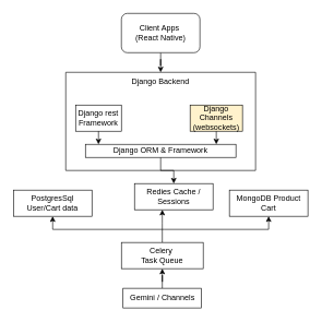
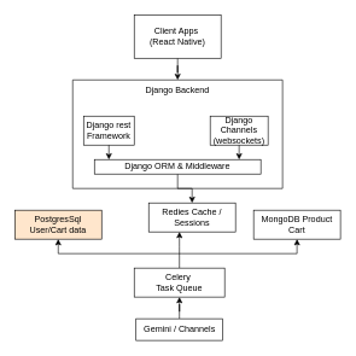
- <mxCell id="11" value="Client Apps&amp;nbsp;&lt;div&gt;(React Native)&lt;/div&gt;" style="whiteSpace=wrap;html=1;rounded=1;" vertex="1" parent="1"><mxGeometry x="185" y="20" width="120" height="60" as="geometry" /></mxCell>
+ <mxCell id="11" value="Client Apps&amp;nbsp;&lt;div&gt;(React Native)&lt;/div&gt;" style="rounded=0;whiteSpace=wrap;html=1;" vertex="1" parent="1"><mxGeometry x="185" y="20" width="120" height="60" as="geometry" /></mxCell>
- <mxCell id="5" value="Django Channels (websockets)" style="rounded=0;whiteSpace=wrap;html=1;fillColor=#fff2cc;" vertex="1" parent="2"><mxGeometry x="190" y="50" width="80" height="40" as="geometry" /></mxCell>
+ <mxCell id="5" value="Django Channels (websockets)" style="rounded=0;whiteSpace=wrap;html=1;" vertex="1" parent="2"><mxGeometry x="190" y="50" width="80" height="40" as="geometry" /></mxCell>
- <mxCell id="7" value="Django ORM &amp;amp; Framework" style="rounded=0;whiteSpace=wrap;html=1;" vertex="1" parent="1"><mxGeometry x="130" y="220" width="230" height="20" as="geometry" /></mxCell>
+ <mxCell id="7" value="Django ORM &amp;amp; Middleware" style="rounded=0;whiteSpace=wrap;html=1;" vertex="1" parent="1"><mxGeometry x="130" y="220" width="230" height="20" as="geometry" /></mxCell>
- <mxCell id="13" value="PostgresSql User/Cart data" style="rounded=0;whiteSpace=wrap;html=1;" vertex="1" parent="1"><mxGeometry x="20" y="290" width="120" height="40" as="geometry" /></mxCell>
+ <mxCell id="13" value="PostgresSql User/Cart data" style="rounded=0;whiteSpace=wrap;html=1;fillColor=#ffe6cc;" vertex="1" parent="1"><mxGeometry x="20" y="290" width="120" height="40" as="geometry" /></mxCell>
